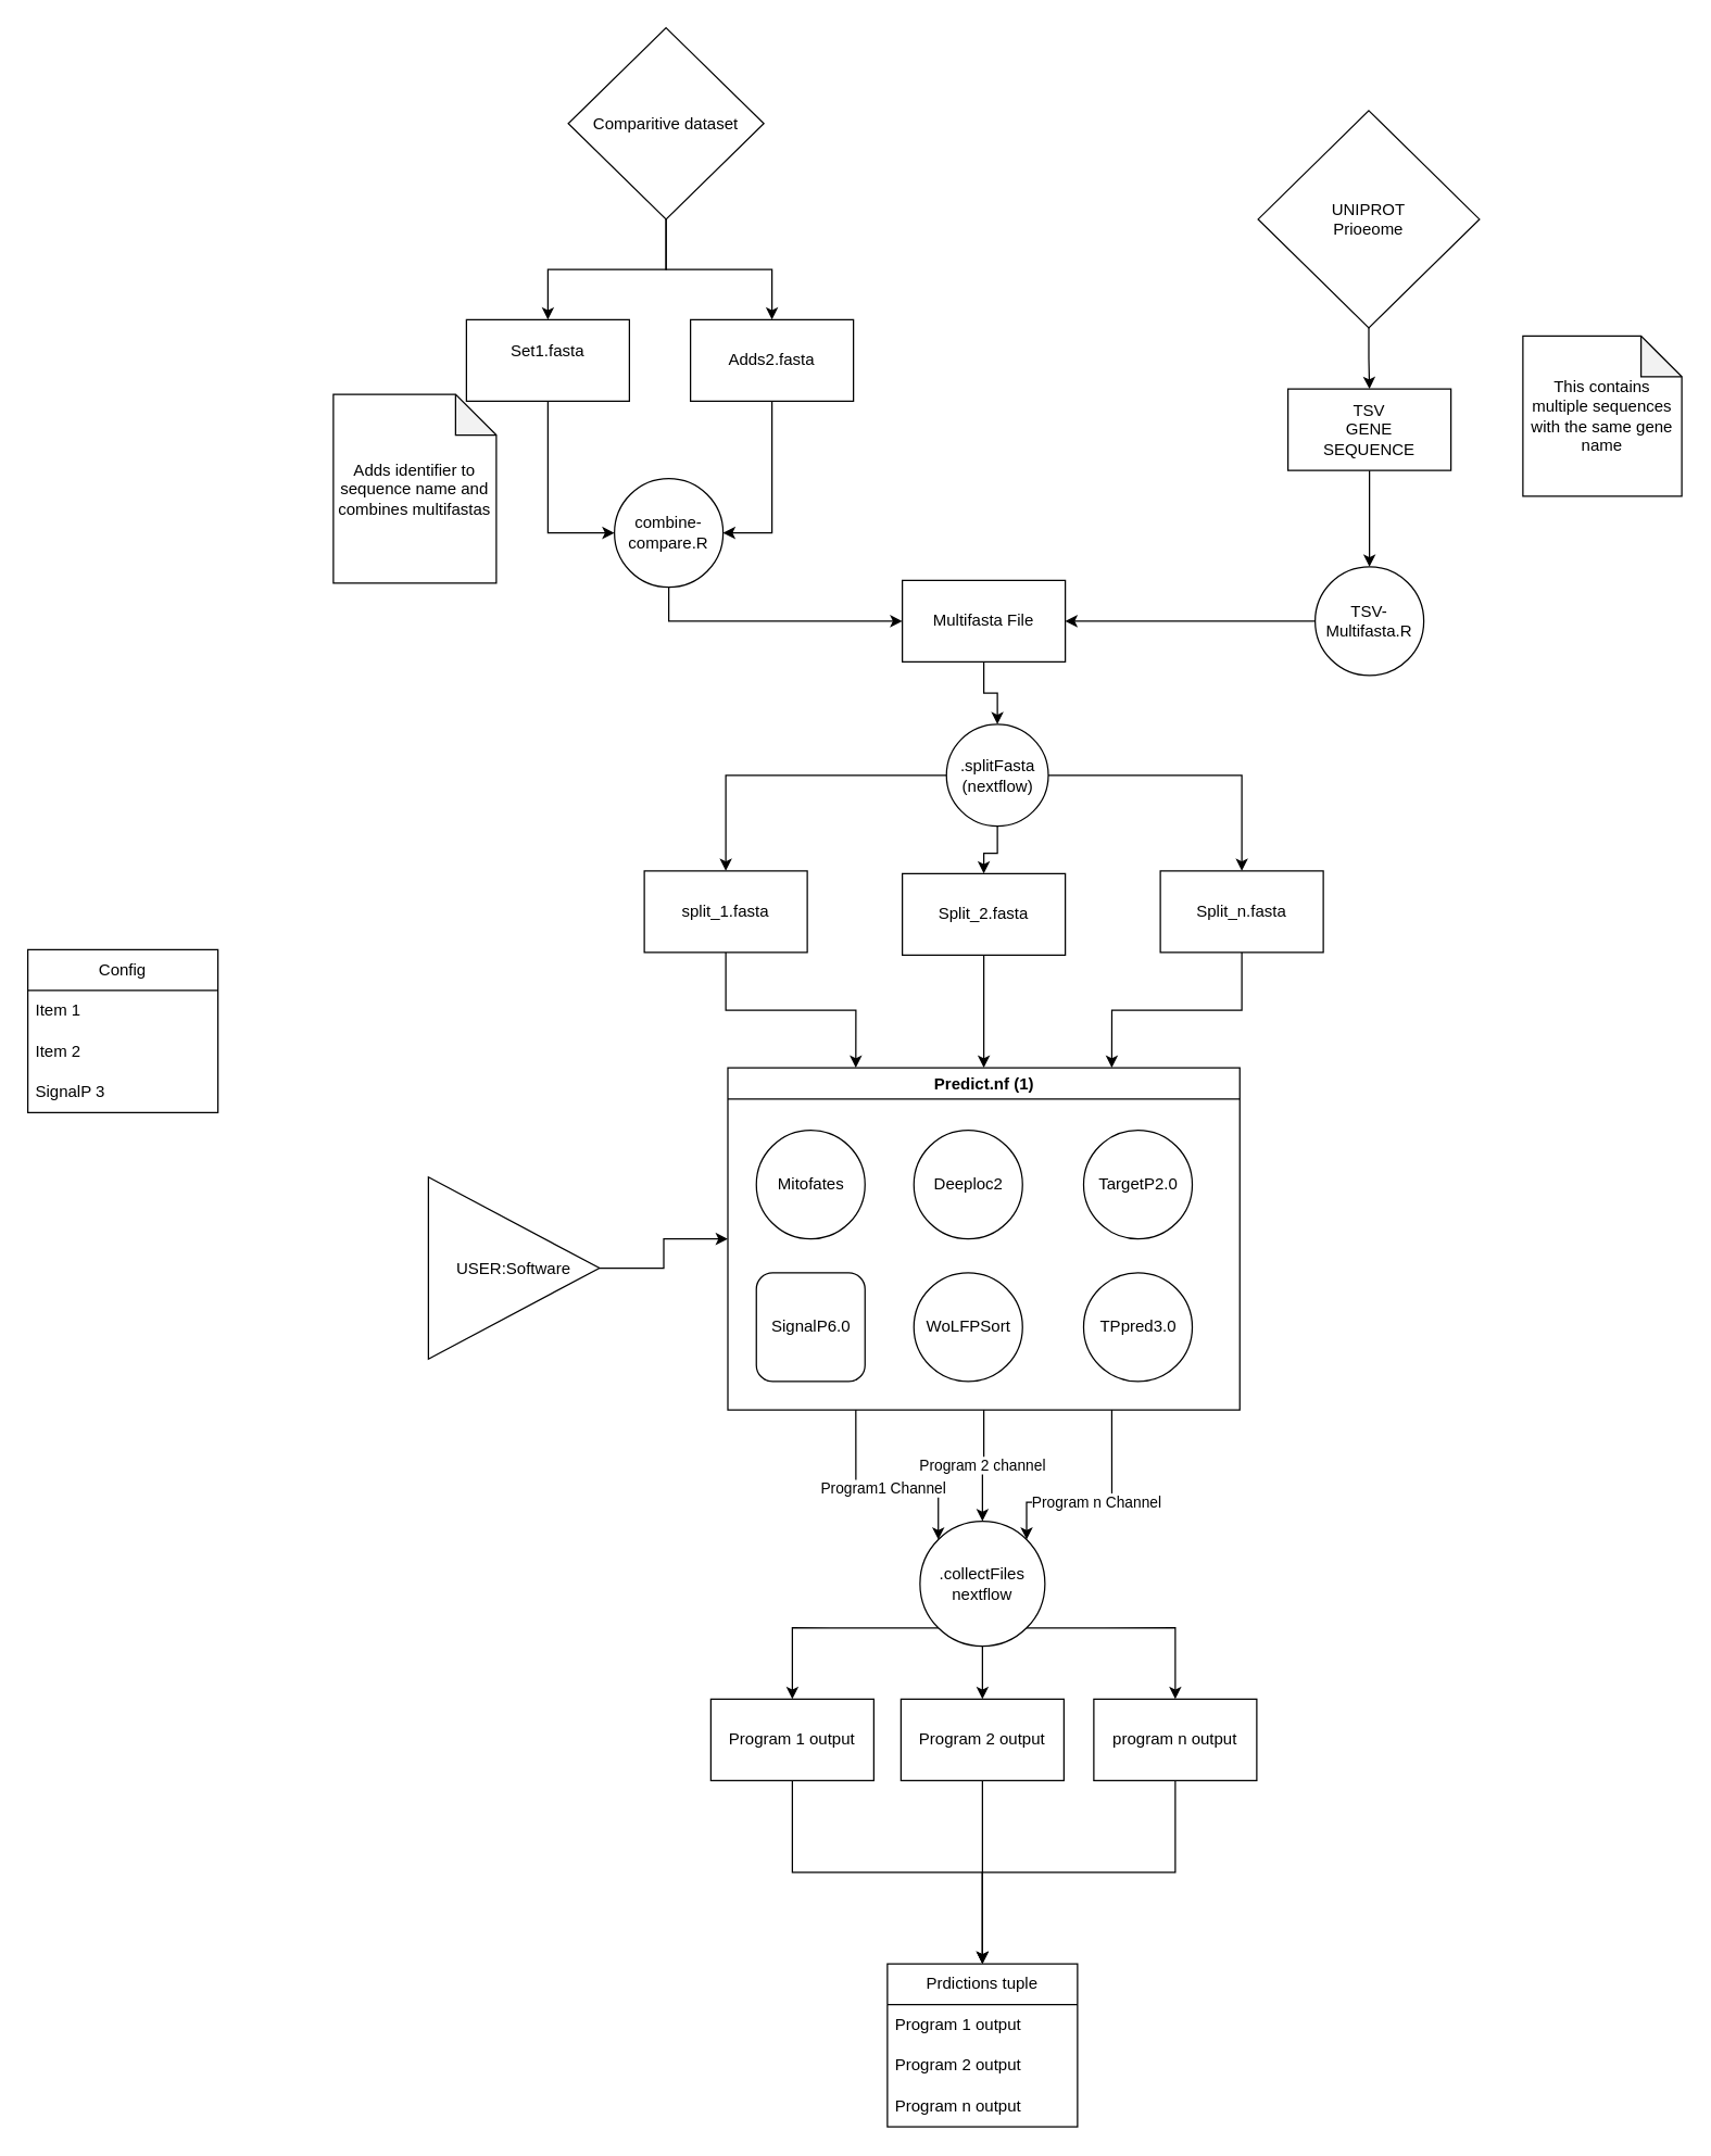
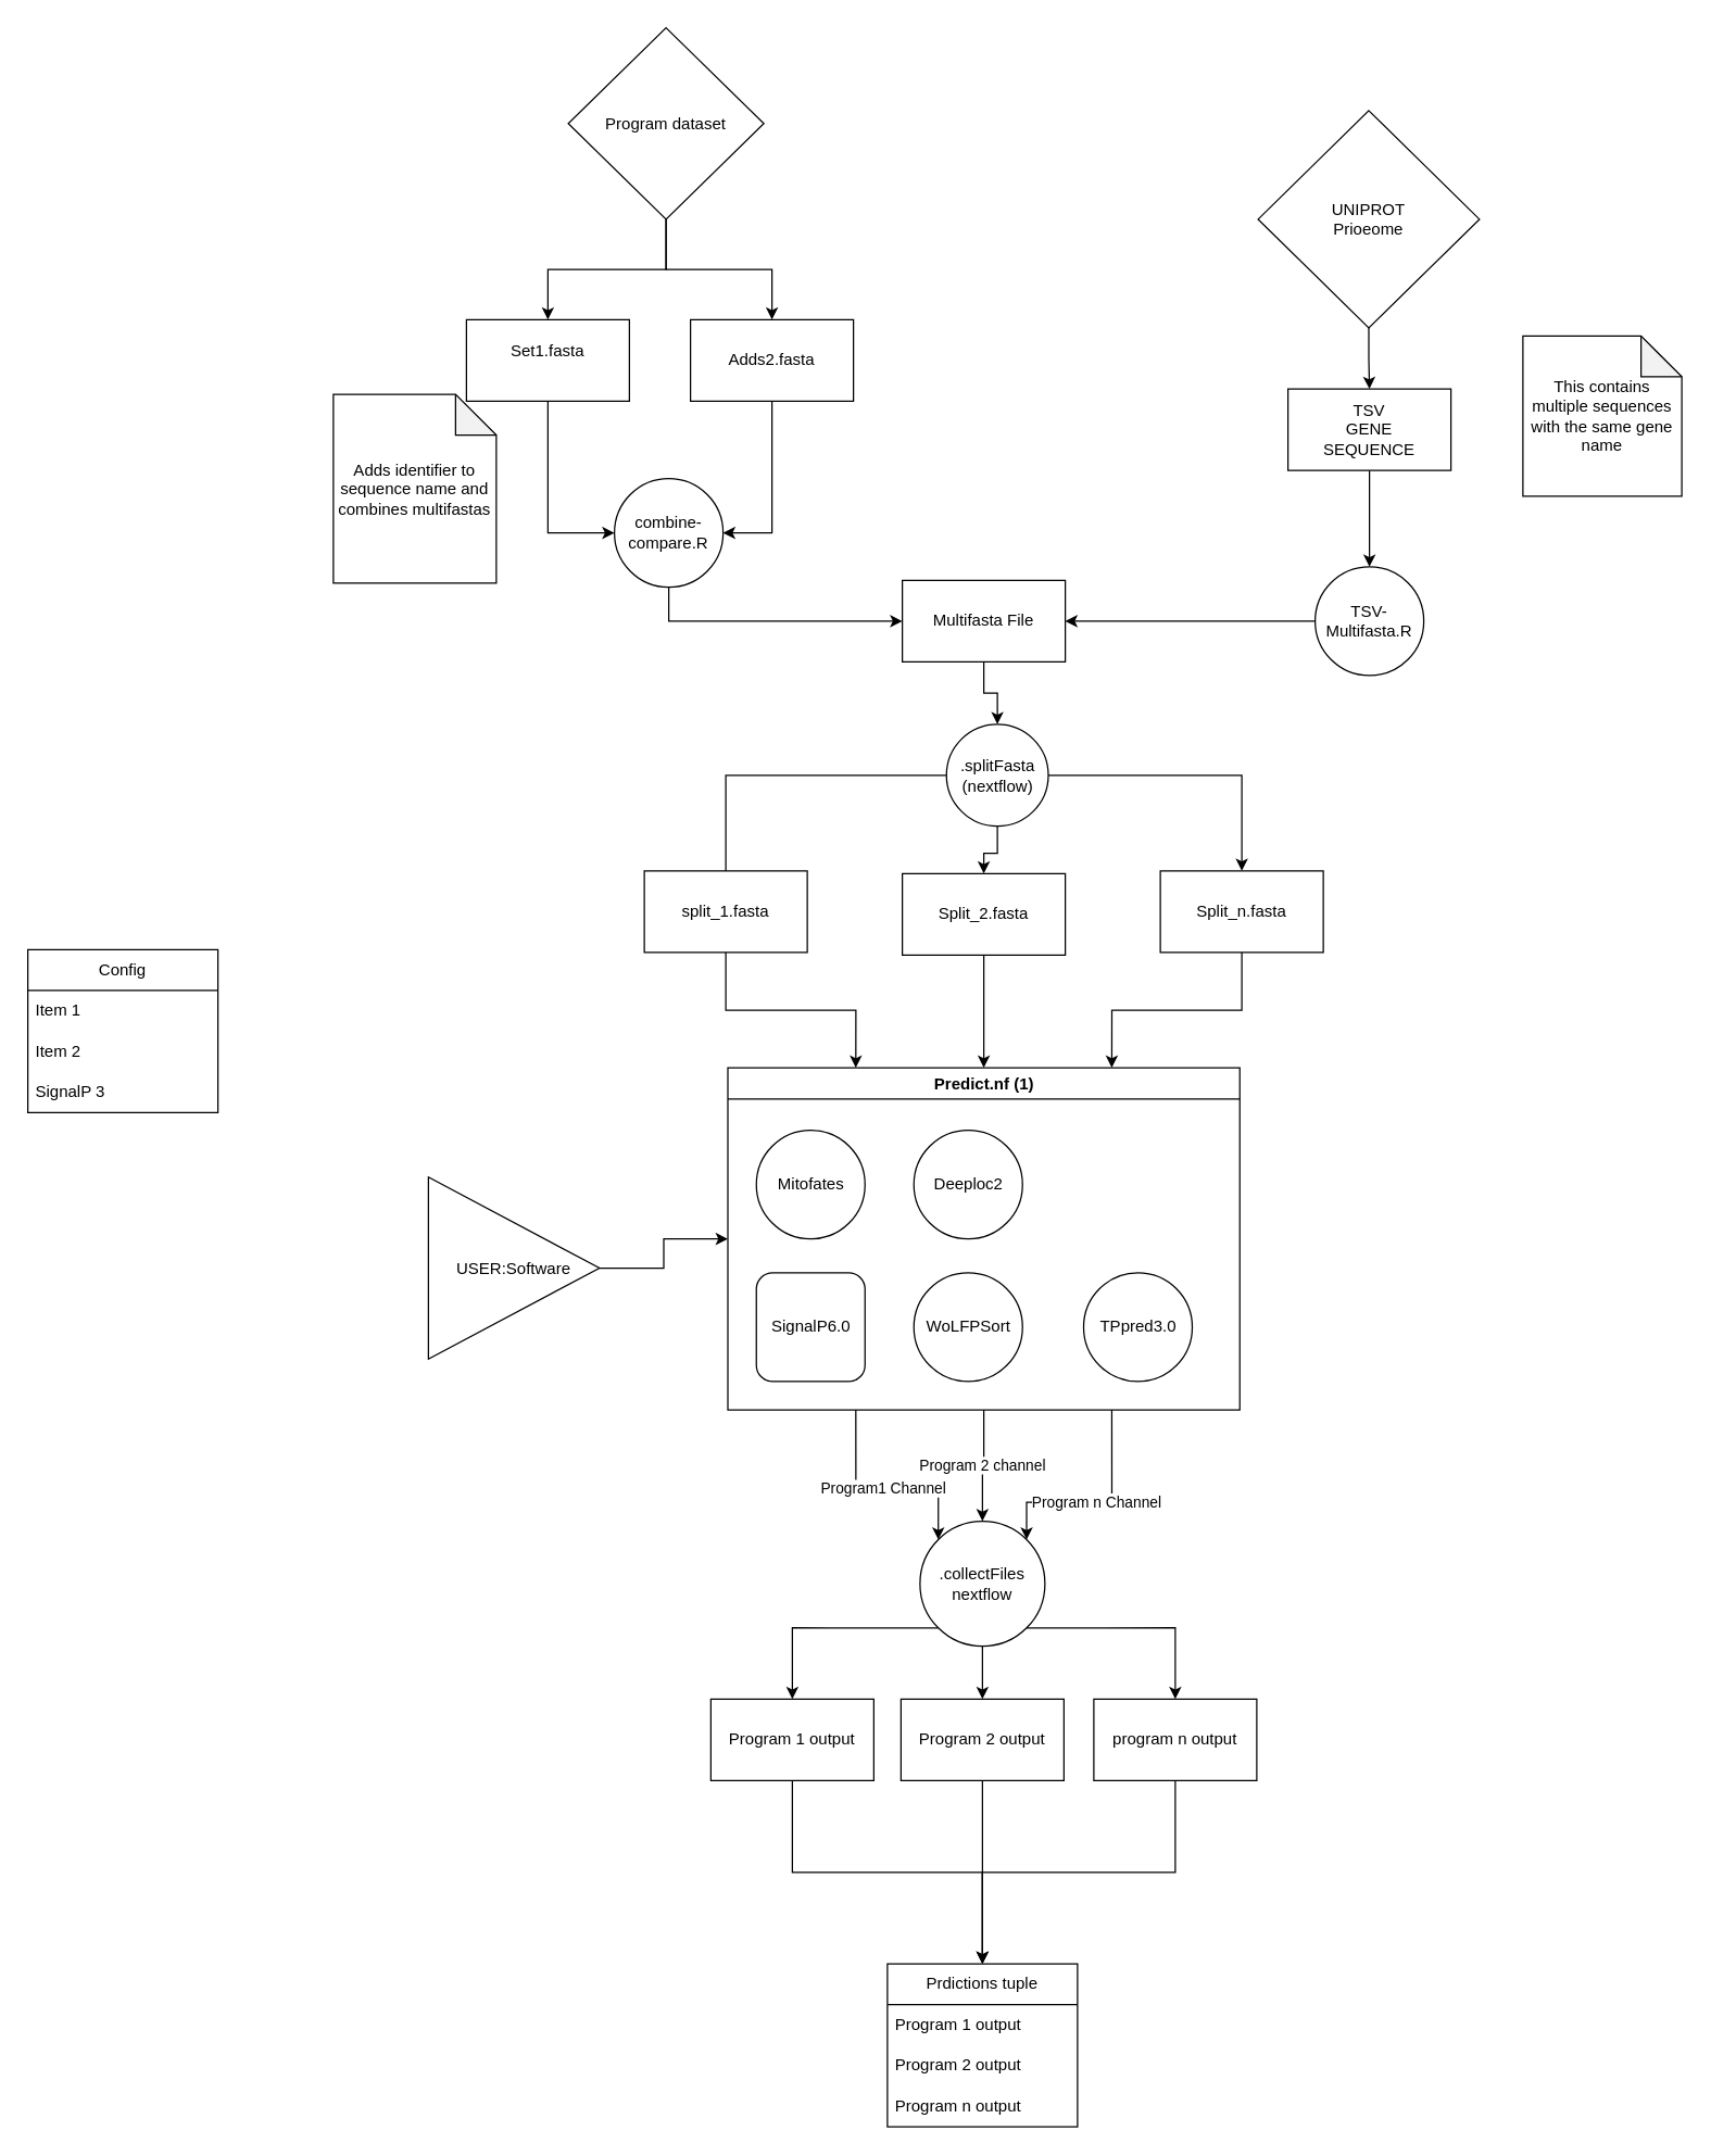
- <mxCell id="13" value="Comparitive dataset" style="rhombus;whiteSpace=wrap;html=1;" parent="1" vertex="1"><mxGeometry x="418" y="20" width="144" height="141" as="geometry" /></mxCell>
+ <mxCell id="13" value="Program dataset" style="rhombus;whiteSpace=wrap;html=1;" parent="1" vertex="1"><mxGeometry x="418" y="20" width="144" height="141" as="geometry" /></mxCell>
- <mxCell id="21" style="edgeStyle=orthogonalEdgeStyle;rounded=0;orthogonalLoop=1;jettySize=auto;html=1;" parent="1" source="24" target="36" edge="1"><mxGeometry relative="1" as="geometry" /></mxCell>
+ <mxCell id="21" style="edgeStyle=orthogonalEdgeStyle;rounded=0;orthogonalLoop=1;jettySize=auto;html=1;endArrow=none;" parent="1" source="24" target="36" edge="1"><mxGeometry relative="1" as="geometry" /></mxCell>
- <mxCell id="31" value="TargetP2.0" style="ellipse;whiteSpace=wrap;html=1;aspect=fixed;" parent="28" vertex="1"><mxGeometry x="262" y="46" width="80" height="80" as="geometry" /></mxCell>
